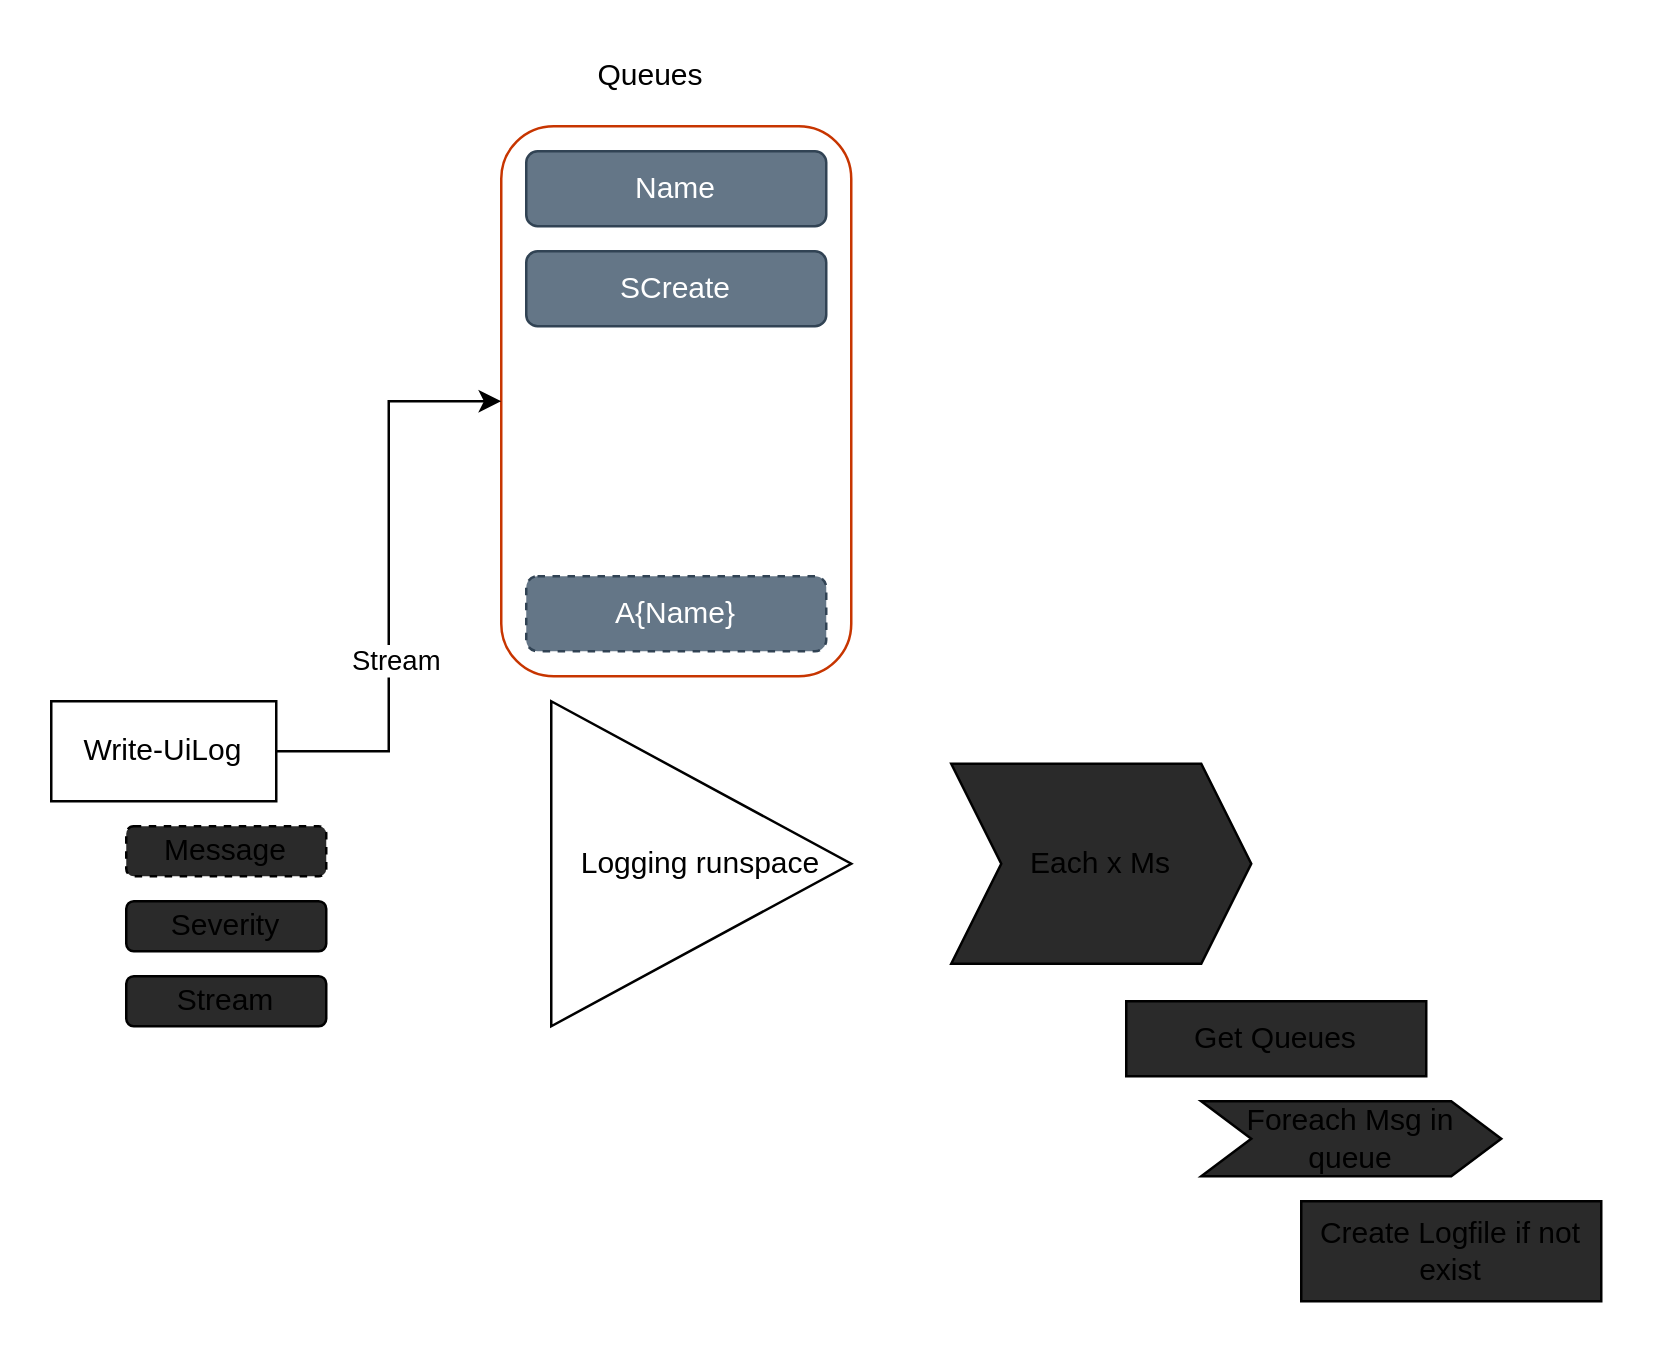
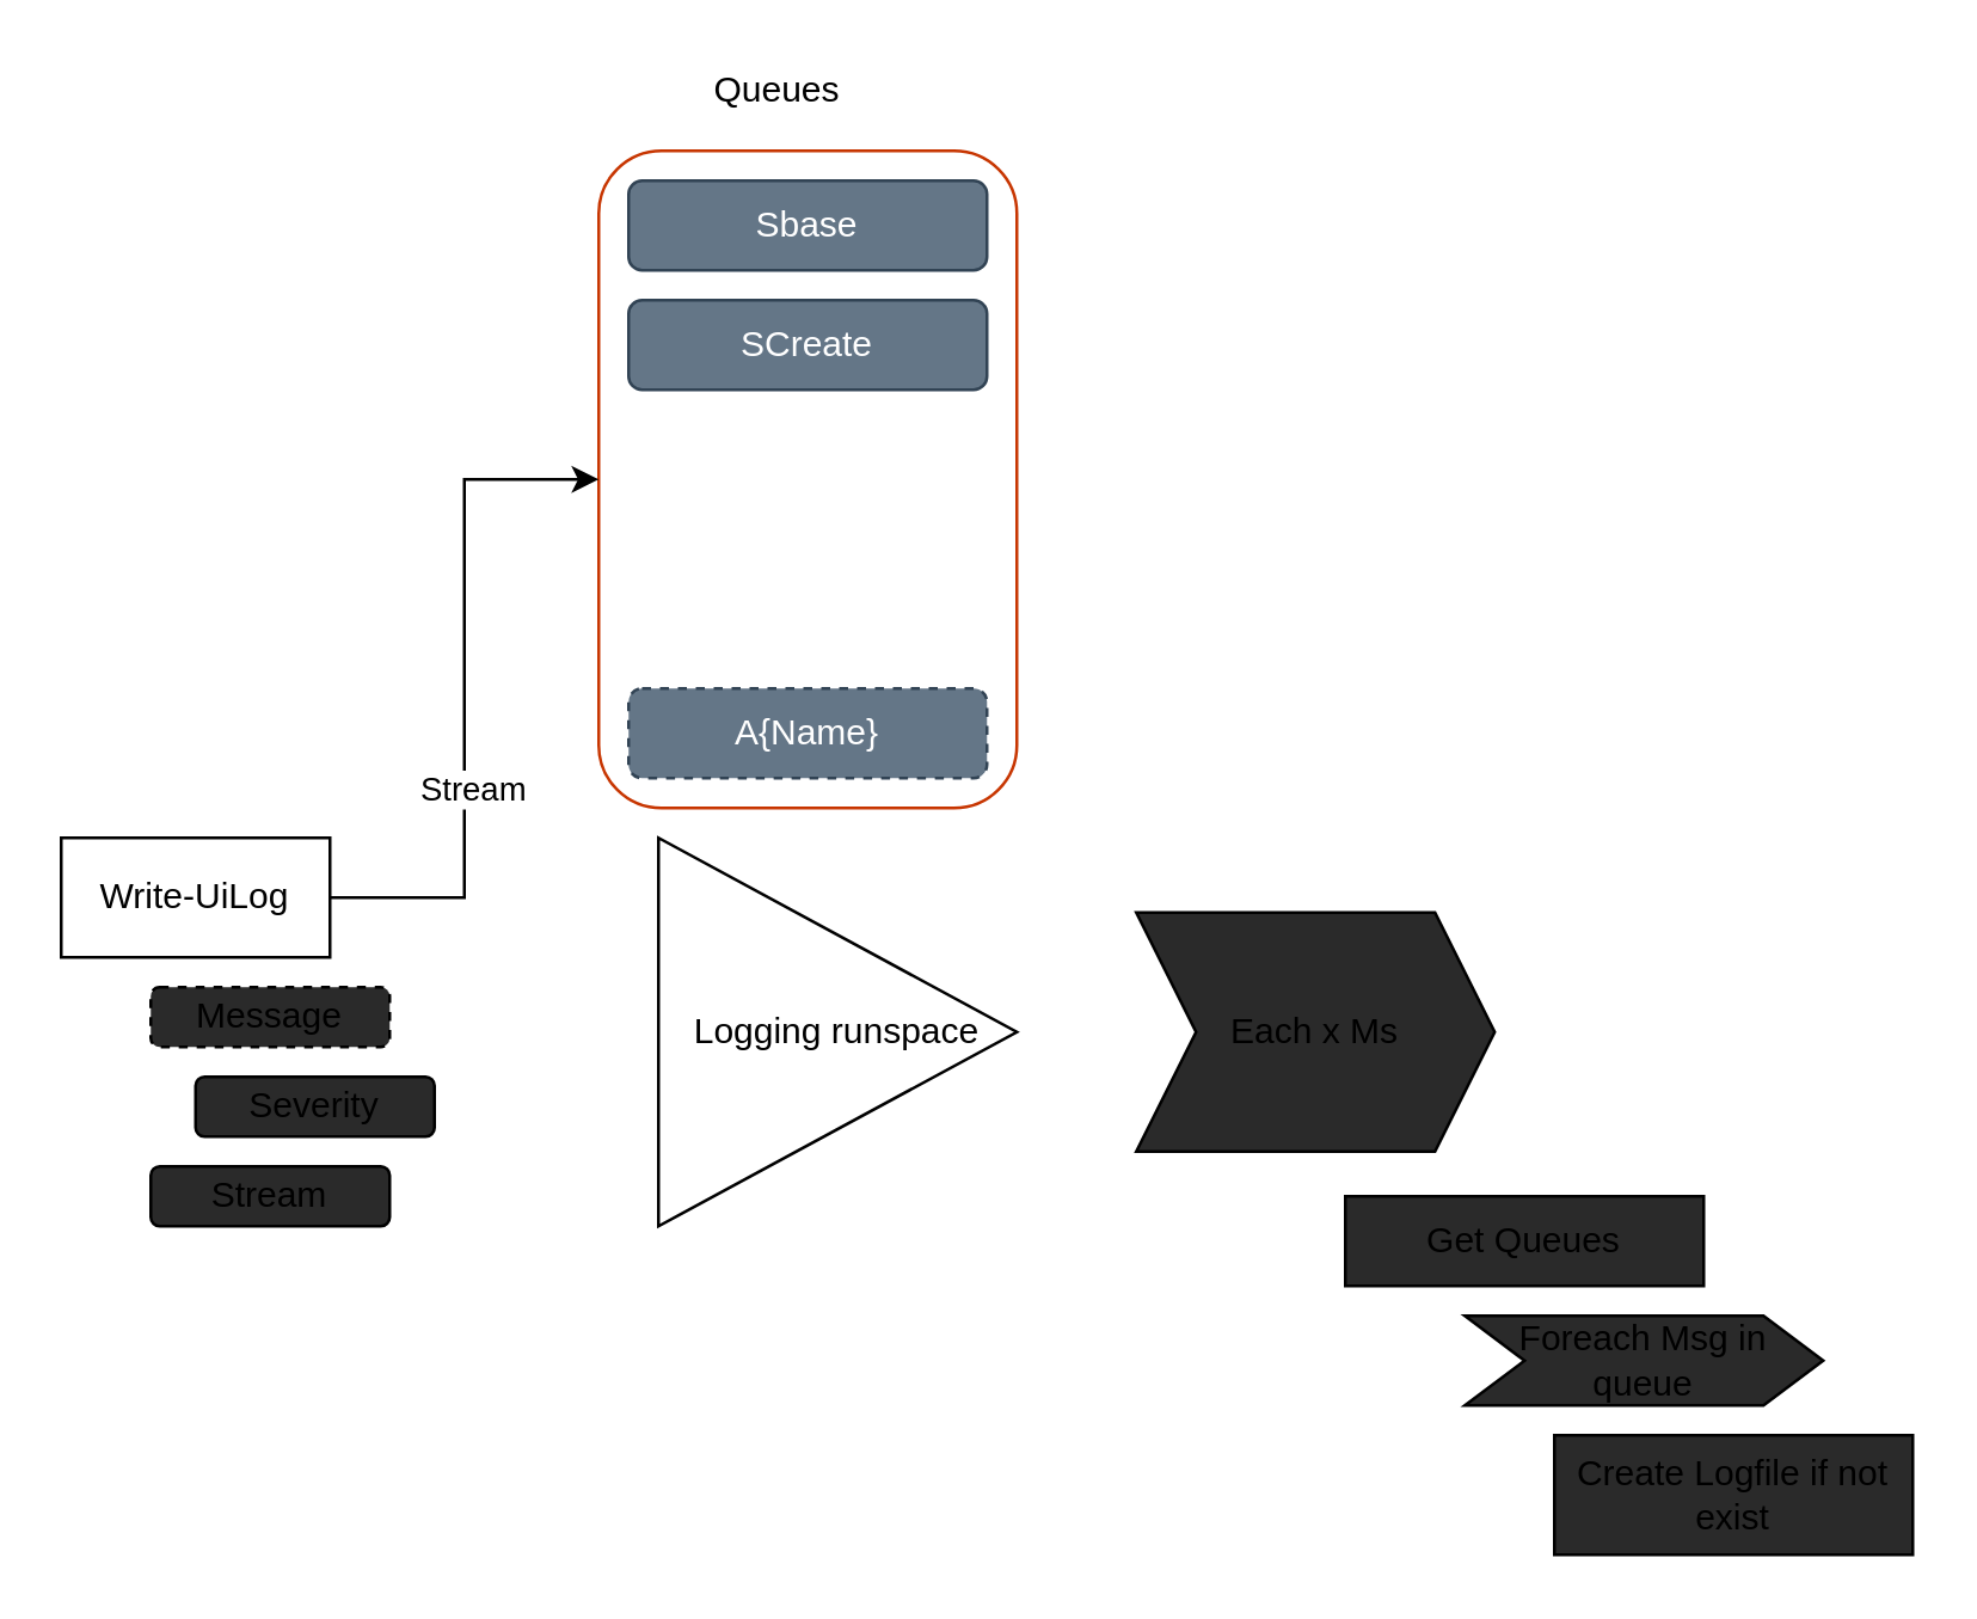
- <mxCell id="8" value="Name" style="rounded=1;whiteSpace=wrap;html=1;fillColor=#647687;strokeColor=#314354;fontColor=#ffffff;" vertex="1" parent="1"><mxGeometry x="210" y="60" width="120" height="30" as="geometry" /></mxCell>
+ <mxCell id="8" value="Sbase" style="rounded=1;whiteSpace=wrap;html=1;fillColor=#647687;strokeColor=#314354;fontColor=#ffffff;" vertex="1" parent="1"><mxGeometry x="210" y="60" width="120" height="30" as="geometry" /></mxCell>
- <mxCell id="16" value="Severity" style="rounded=1;whiteSpace=wrap;html=1;fillColor=#2a2a2a;" vertex="1" parent="1"><mxGeometry x="50" y="360" width="80" height="20" as="geometry" /></mxCell>
+ <mxCell id="16" value="Severity" style="rounded=1;whiteSpace=wrap;html=1;fillColor=#2a2a2a;" vertex="1" parent="1"><mxGeometry x="65" y="360" width="80" height="20" as="geometry" /></mxCell>
- <mxCell id="13" value="Foreach Msg in queue" style="shape=step;perimeter=stepPerimeter;whiteSpace=wrap;html=1;fixedSize=1;fillColor=#2a2a2a;" vertex="1" parent="1"><mxGeometry x="480" y="440" width="120" height="30" as="geometry" /></mxCell>
+ <mxCell id="13" value="Foreach Msg in queue" style="shape=step;perimeter=stepPerimeter;whiteSpace=wrap;html=1;fixedSize=1;fillColor=#2a2a2a;" vertex="1" parent="1"><mxGeometry x="490" y="440" width="120" height="30" as="geometry" /></mxCell>
